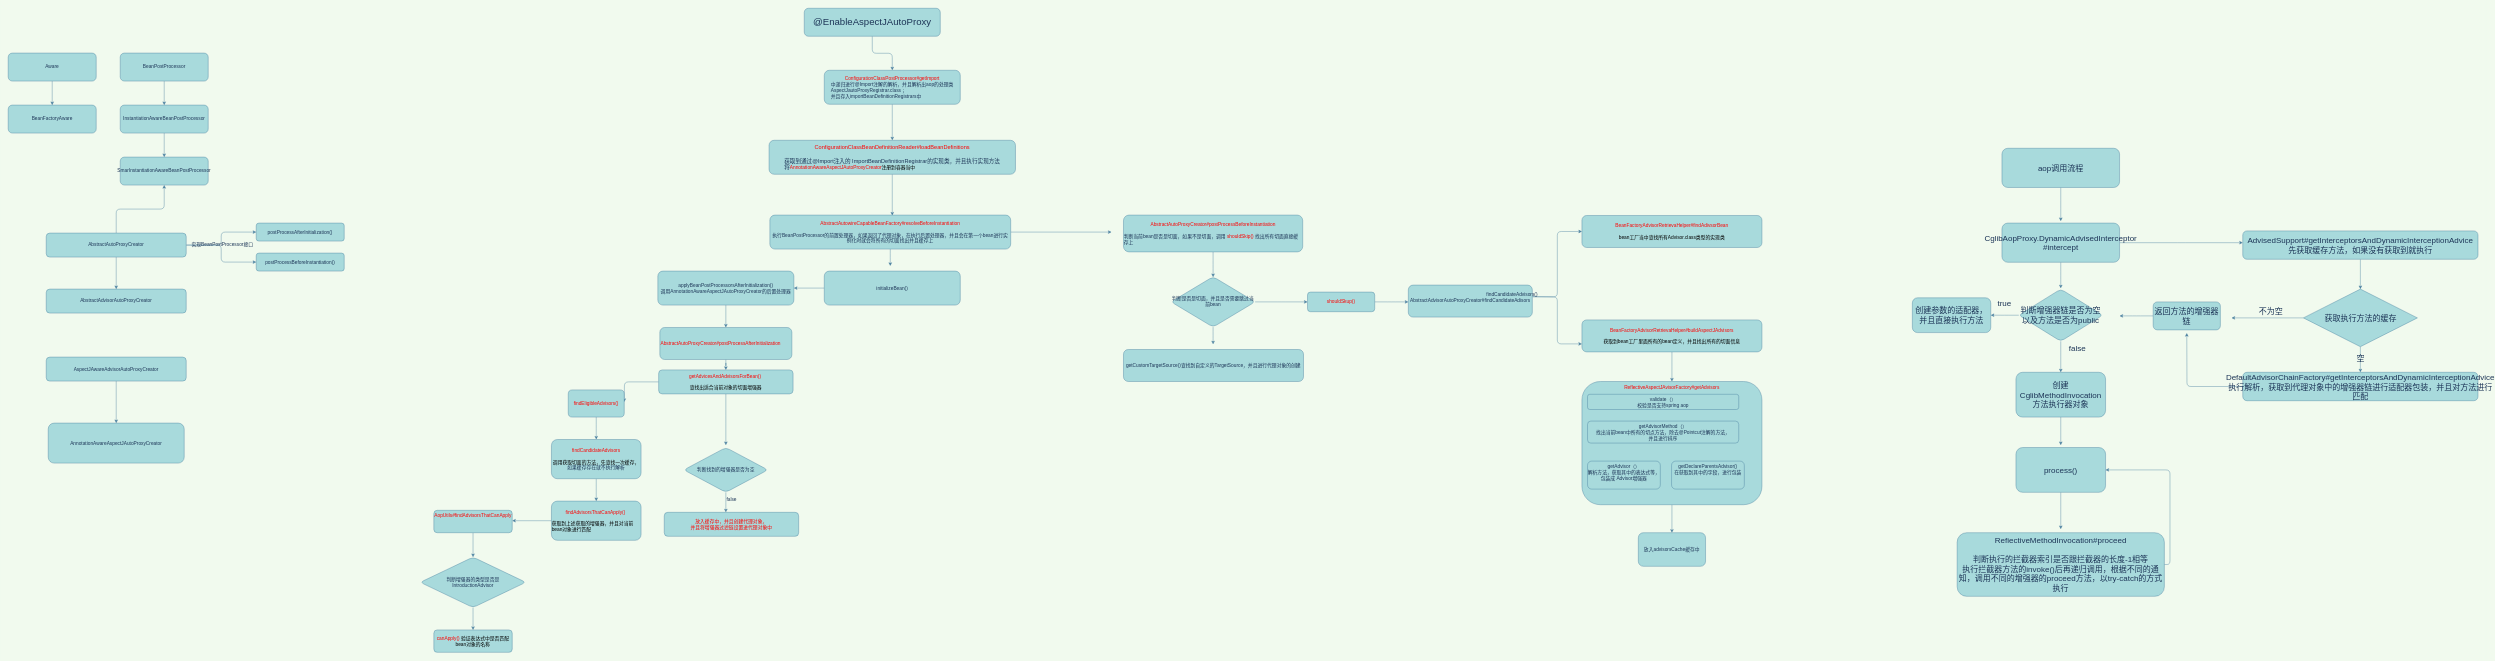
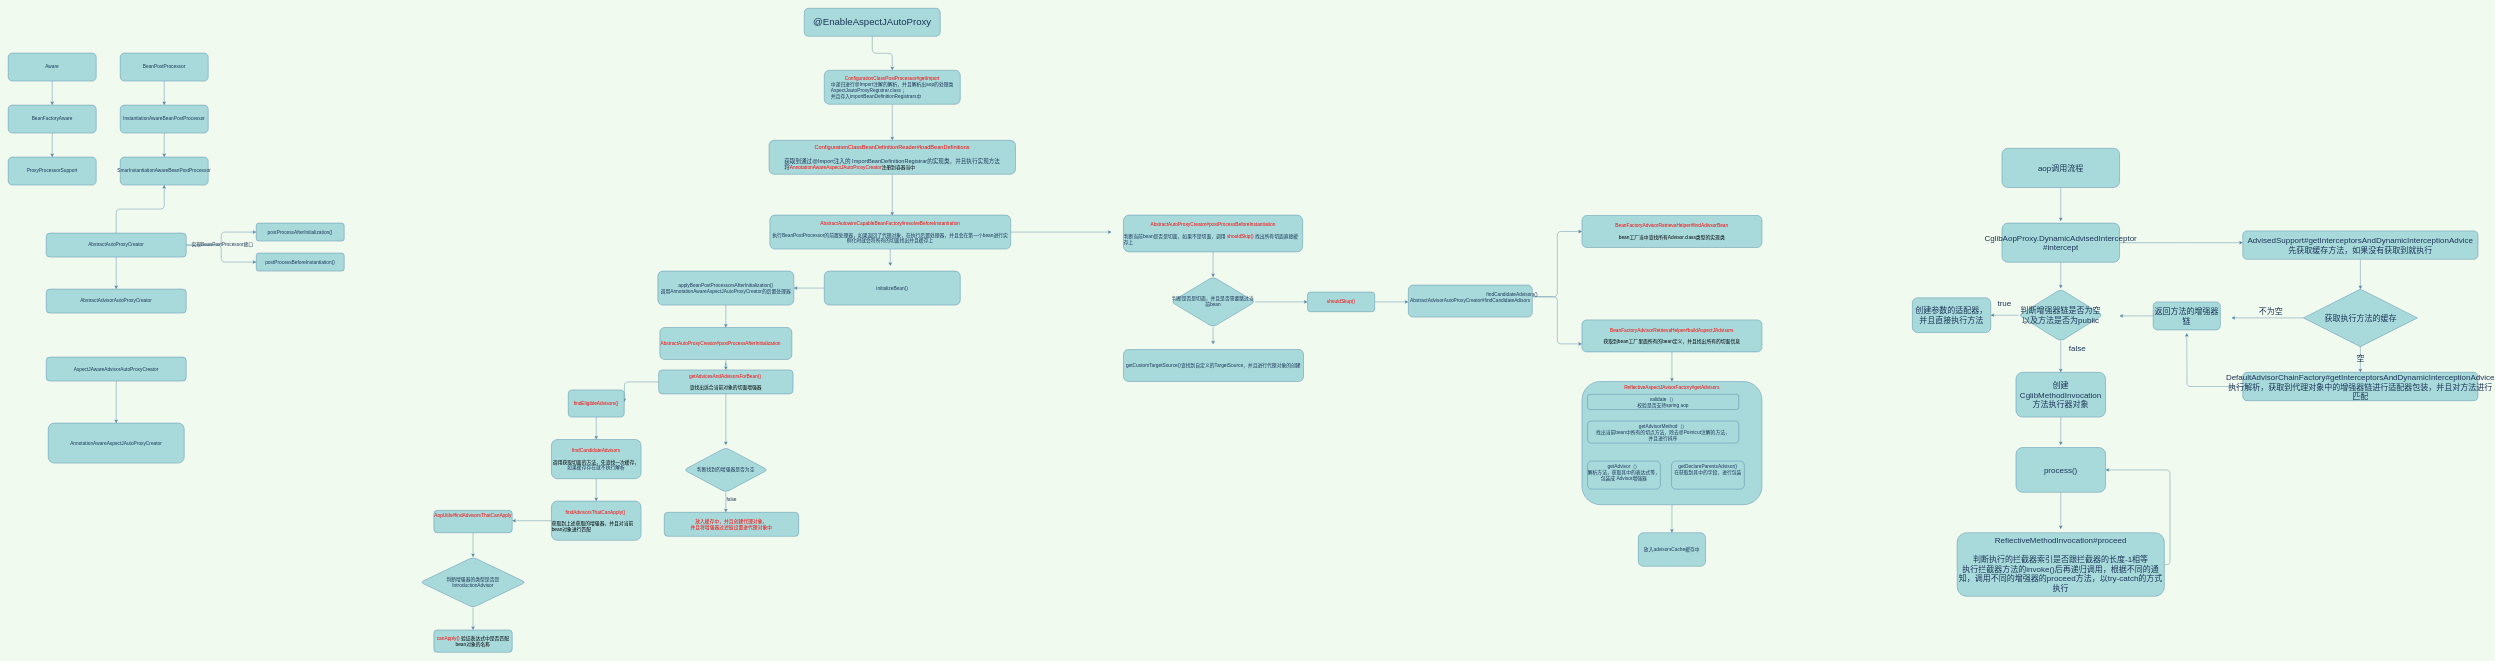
+ <mxCell id="25" value="" style="edgeStyle=orthogonalEdgeStyle;curved=0;sketch=0;orthogonalLoop=1;jettySize=auto;html=1;strokeColor=#457B9D;fillColor=#A8DADC;fontColor=#1D3557;labelBackgroundColor=#F1FAEE;" parent="1" source="26" target="22" edge="1"><mxGeometry relative="1" as="geometry" /></mxCell>
+ <mxCell id="22" value="ProxyProcessorSupport" style="whiteSpace=wrap;html=1;sketch=0;strokeColor=#457B9D;fillColor=#A8DADC;fontColor=#1D3557;rounded=1;" parent="1" vertex="1"><mxGeometry x="20" y="392" width="220" height="70" as="geometry" /></mxCell>
